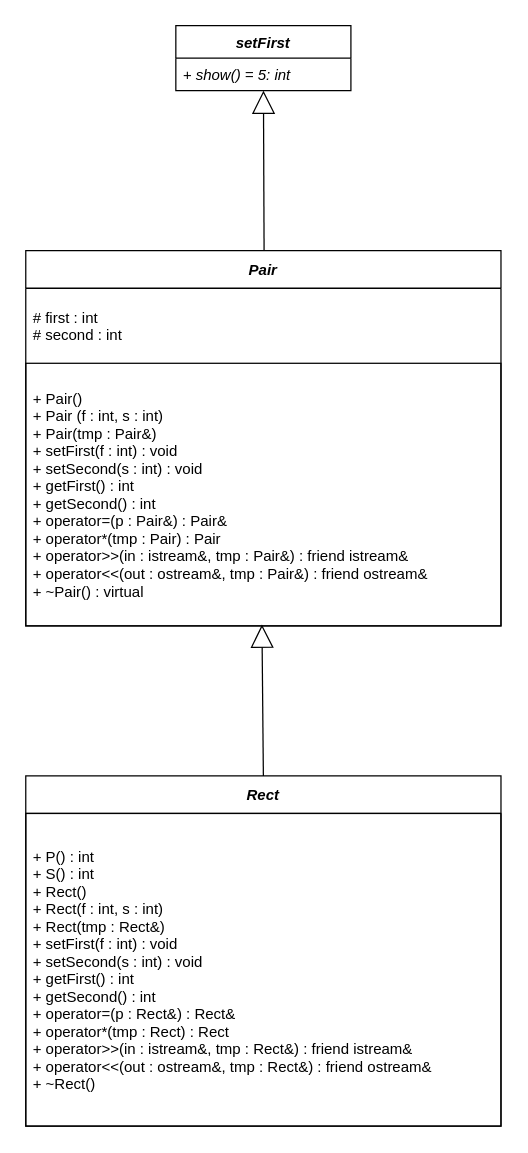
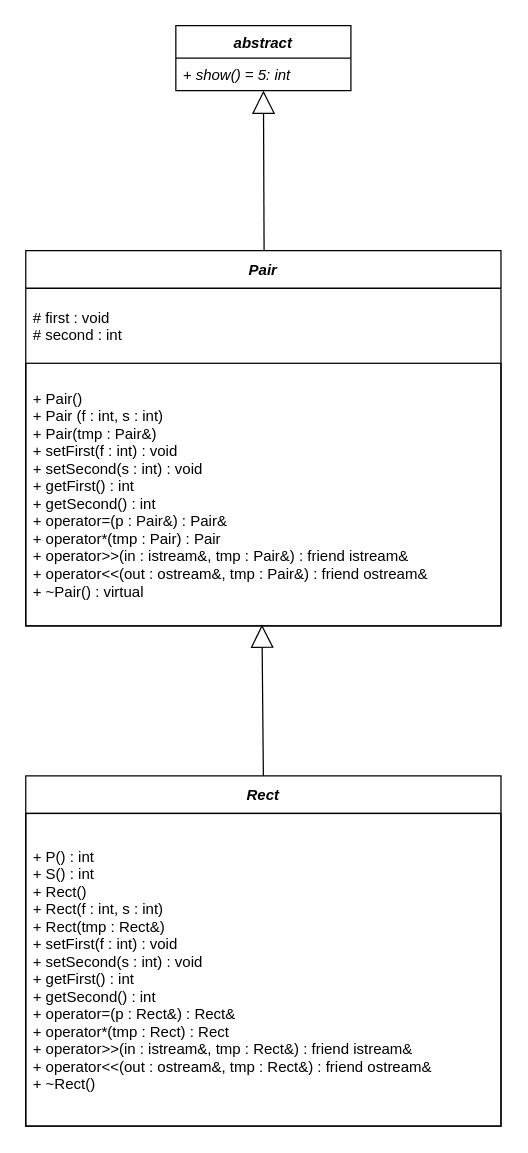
- <mxCell id="8" value="setFirst" style="swimlane;fontStyle=3;childLayout=stackLayout;horizontal=1;startSize=26;fillColor=none;horizontalStack=0;resizeParent=1;resizeParentMax=0;resizeLast=0;collapsible=1;marginBottom=0;" vertex="1" parent="1"><mxGeometry x="140" y="20" width="140" height="52" as="geometry" /></mxCell>
+ <mxCell id="8" value="abstract" style="swimlane;fontStyle=3;childLayout=stackLayout;horizontal=1;startSize=26;fillColor=none;horizontalStack=0;resizeParent=1;resizeParentMax=0;resizeLast=0;collapsible=1;marginBottom=0;" vertex="1" parent="1"><mxGeometry x="140" y="20" width="140" height="52" as="geometry" /></mxCell>
- <mxCell id="3" value="# first : int&#10;# second : int" style="text;strokeColor=none;fillColor=none;align=left;verticalAlign=middle;spacingLeft=4;spacingRight=4;overflow=hidden;points=[[0,0.5],[1,0.5]];portConstraint=eastwest;rotatable=0;" parent="2" vertex="1"><mxGeometry y="30" width="380" height="60" as="geometry" /></mxCell>
+ <mxCell id="3" value="# first : void&#10;# second : int" style="text;strokeColor=none;fillColor=none;align=left;verticalAlign=middle;spacingLeft=4;spacingRight=4;overflow=hidden;points=[[0,0.5],[1,0.5]];portConstraint=eastwest;rotatable=0;" parent="2" vertex="1"><mxGeometry y="30" width="380" height="60" as="geometry" /></mxCell>
